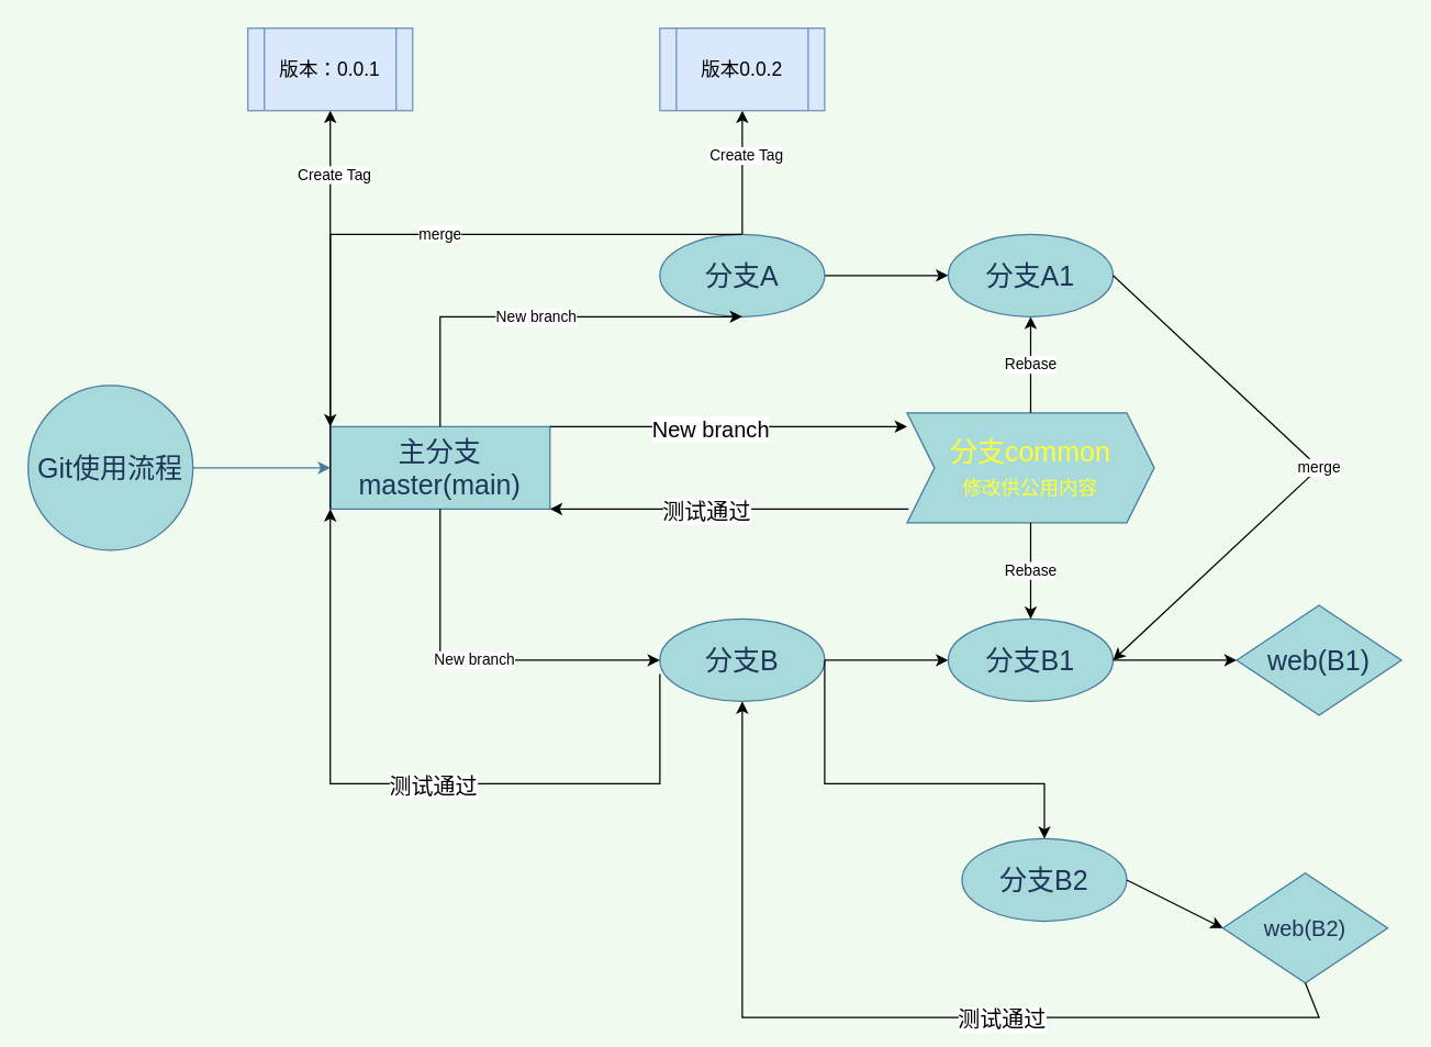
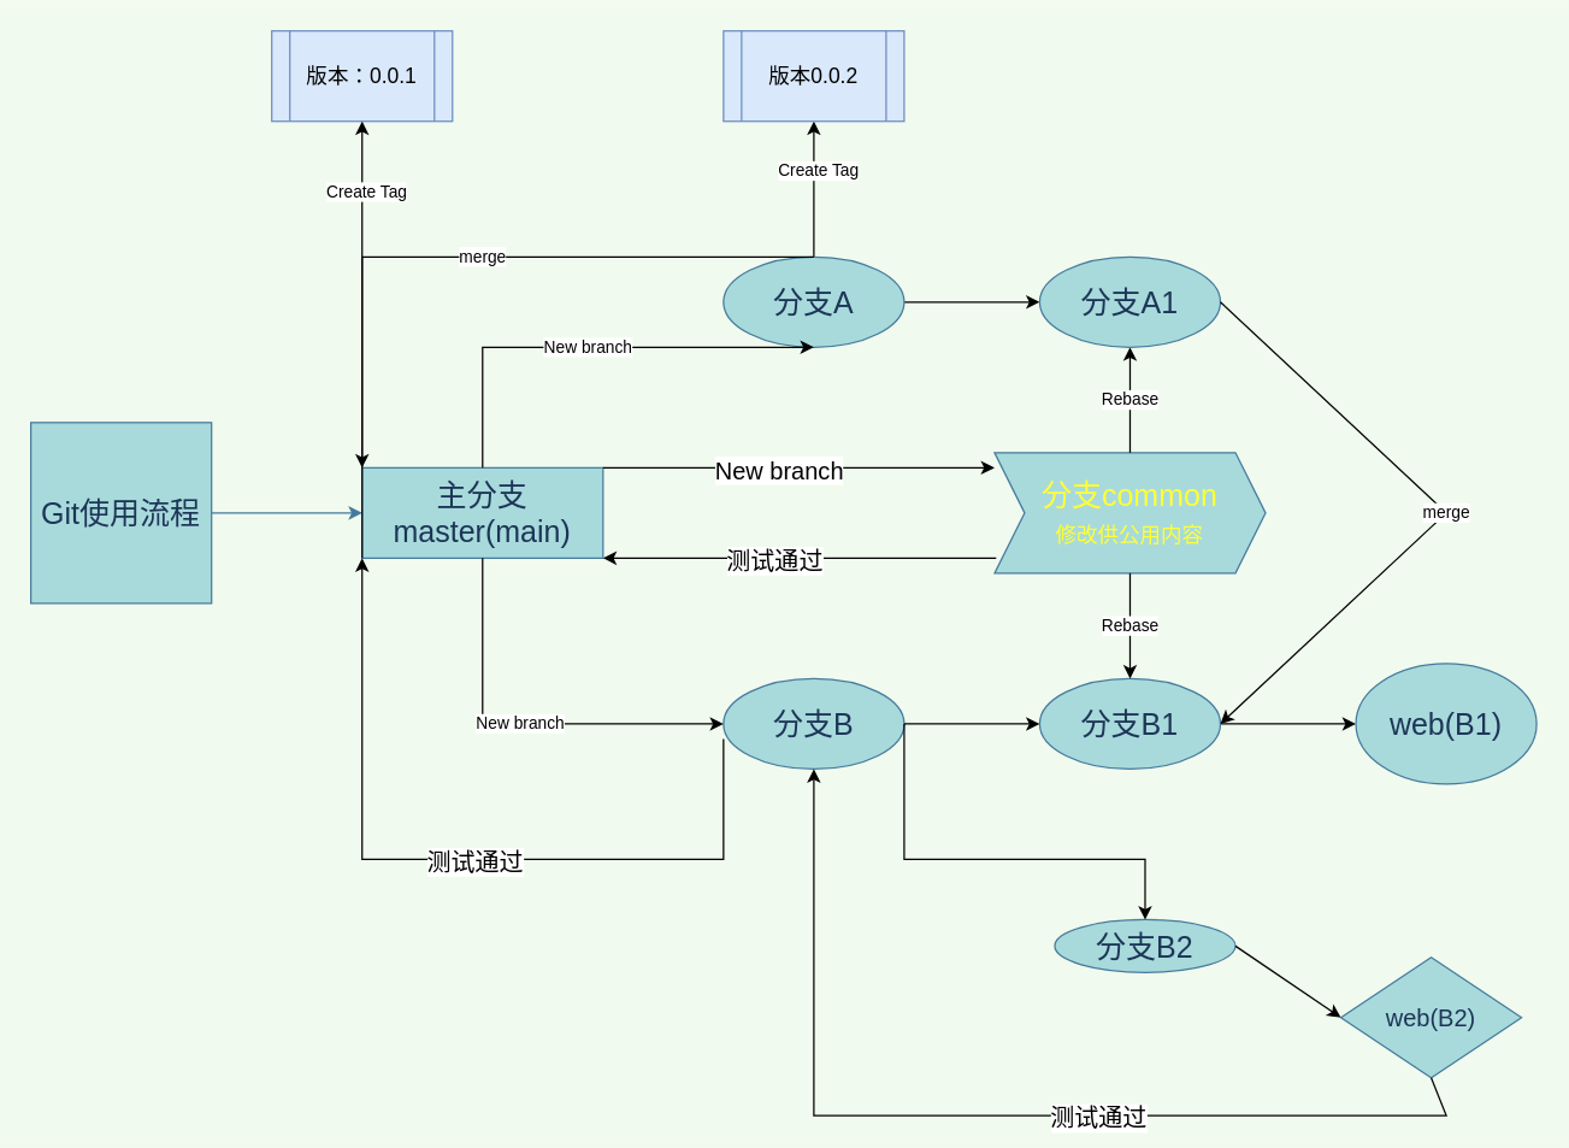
- <mxCell id="3" value="Git使用流程" style="ellipse;whiteSpace=wrap;html=1;aspect=fixed;shadow=0;fontSize=20;fillColor=#A8DADC;strokeColor=#457B9D;fontColor=#1D3557;" parent="1" vertex="1"><mxGeometry x="20" y="280" width="120" height="120" as="geometry" /></mxCell>
+ <mxCell id="3" value="Git使用流程" style="whiteSpace=wrap;html=1;aspect=fixed;shadow=0;fontSize=20;fillColor=#A8DADC;strokeColor=#457B9D;fontColor=#1D3557;rounded=0;" parent="1" vertex="1"><mxGeometry x="20" y="280" width="120" height="120" as="geometry" /></mxCell>
- <mxCell id="35" value="web(B1)" style="rhombus;whiteSpace=wrap;html=1;fontSize=20;fillColor=#A8DADC;strokeColor=#457B9D;fontColor=#1D3557;rounded=0;shadow=0;" parent="1" vertex="1"><mxGeometry x="900" y="440" width="120" height="80" as="geometry" /></mxCell>
+ <mxCell id="35" value="web(B1)" style="ellipse;whiteSpace=wrap;html=1;fontSize=20;fillColor=#A8DADC;strokeColor=#457B9D;fontColor=#1D3557;shadow=0;" parent="1" vertex="1"><mxGeometry x="900" y="440" width="120" height="80" as="geometry" /></mxCell>
- <mxCell id="32" value="分支B2" style="ellipse;whiteSpace=wrap;html=1;fontSize=20;fillColor=#A8DADC;strokeColor=#457B9D;fontColor=#1D3557;rounded=0;shadow=0;" parent="1" vertex="1"><mxGeometry x="700" y="610" width="120" height="60" as="geometry" /></mxCell>
+ <mxCell id="32" value="分支B2" style="ellipse;whiteSpace=wrap;html=1;fontSize=20;fillColor=#A8DADC;strokeColor=#457B9D;fontColor=#1D3557;rounded=0;shadow=0;" parent="1" vertex="1"><mxGeometry x="700" y="610" width="120" height="35" as="geometry" /></mxCell>
